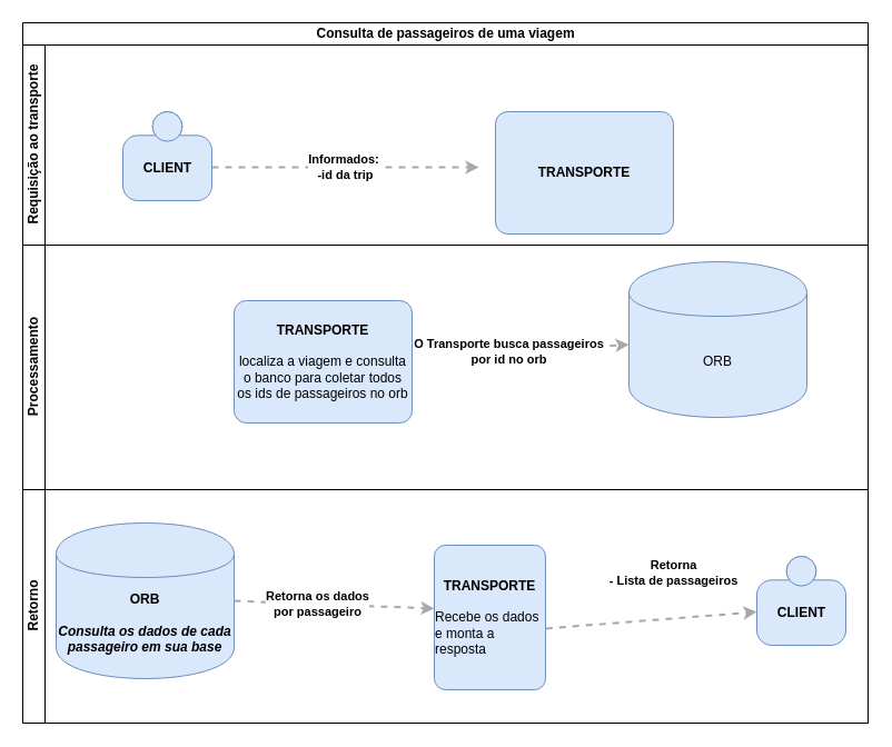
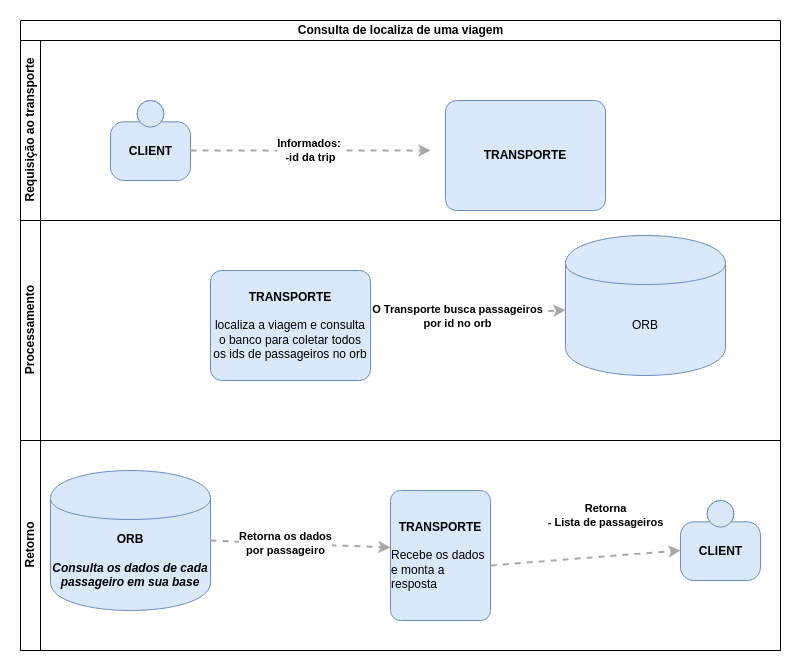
- <mxCell id="2" value="Consulta de passageiros de uma viagem" style="swimlane;html=1;childLayout=stackLayout;resizeParent=1;resizeParentMax=0;horizontal=1;startSize=20;horizontalStack=0;" vertex="1" parent="1"><mxGeometry x="20" y="20" width="760" height="630" as="geometry" /></mxCell>
+ <mxCell id="2" value="Consulta de localiza de uma viagem" style="swimlane;html=1;childLayout=stackLayout;resizeParent=1;resizeParentMax=0;horizontal=1;startSize=20;horizontalStack=0;" vertex="1" parent="1"><mxGeometry x="20" y="20" width="760" height="630" as="geometry" /></mxCell>
